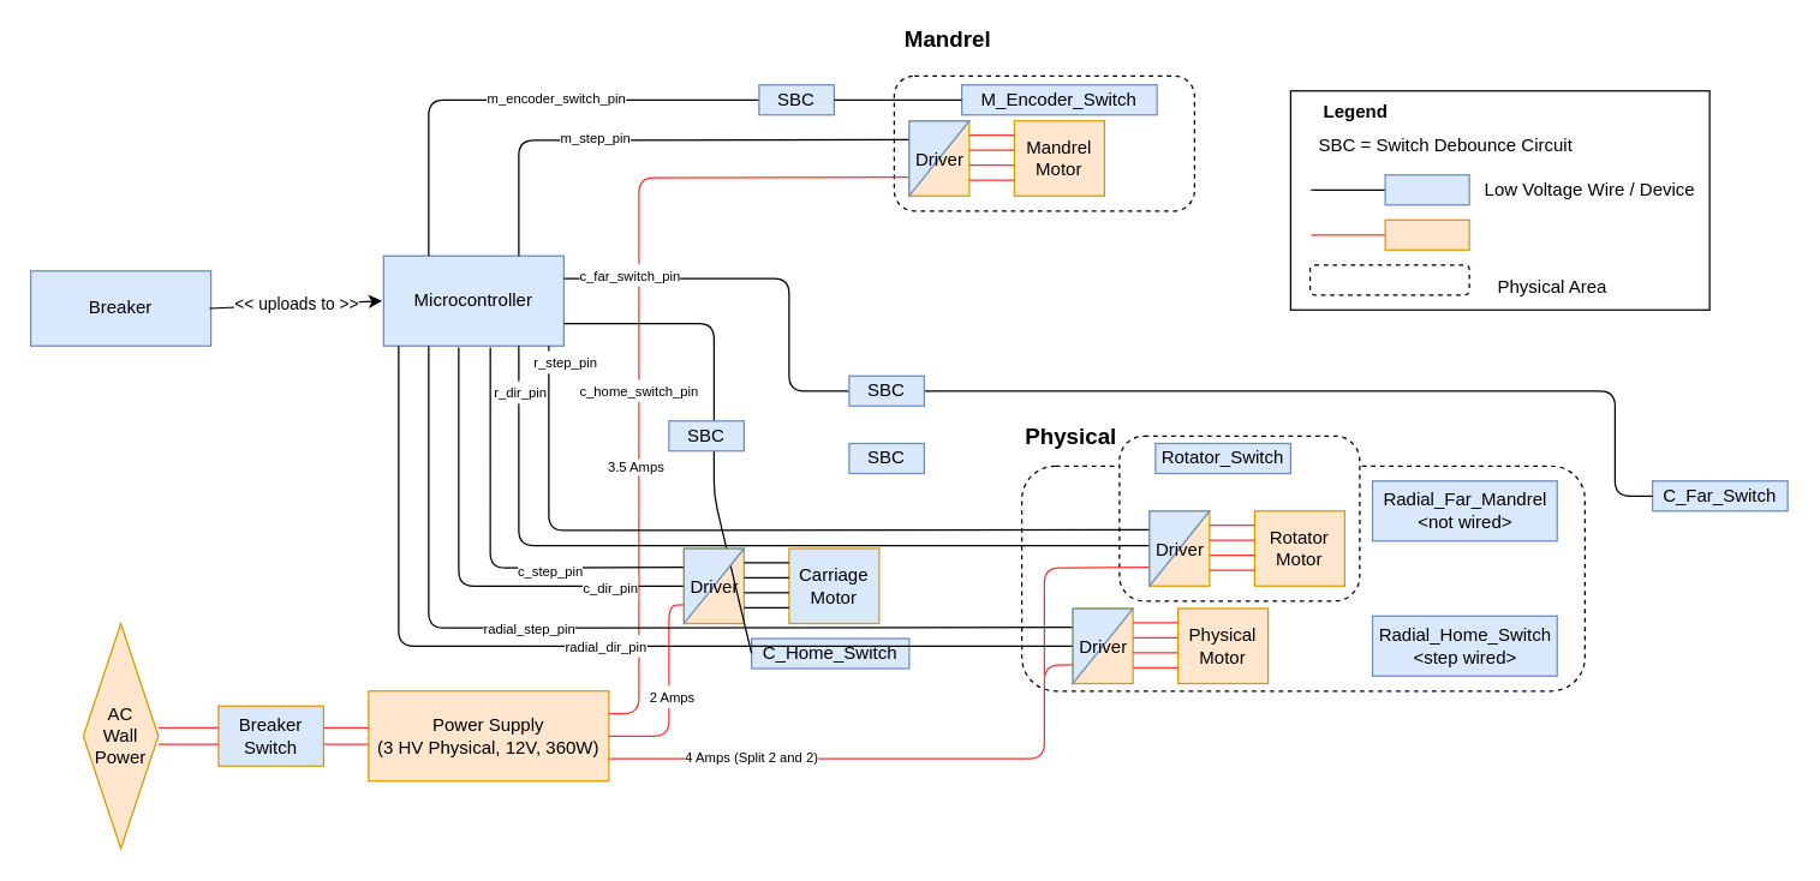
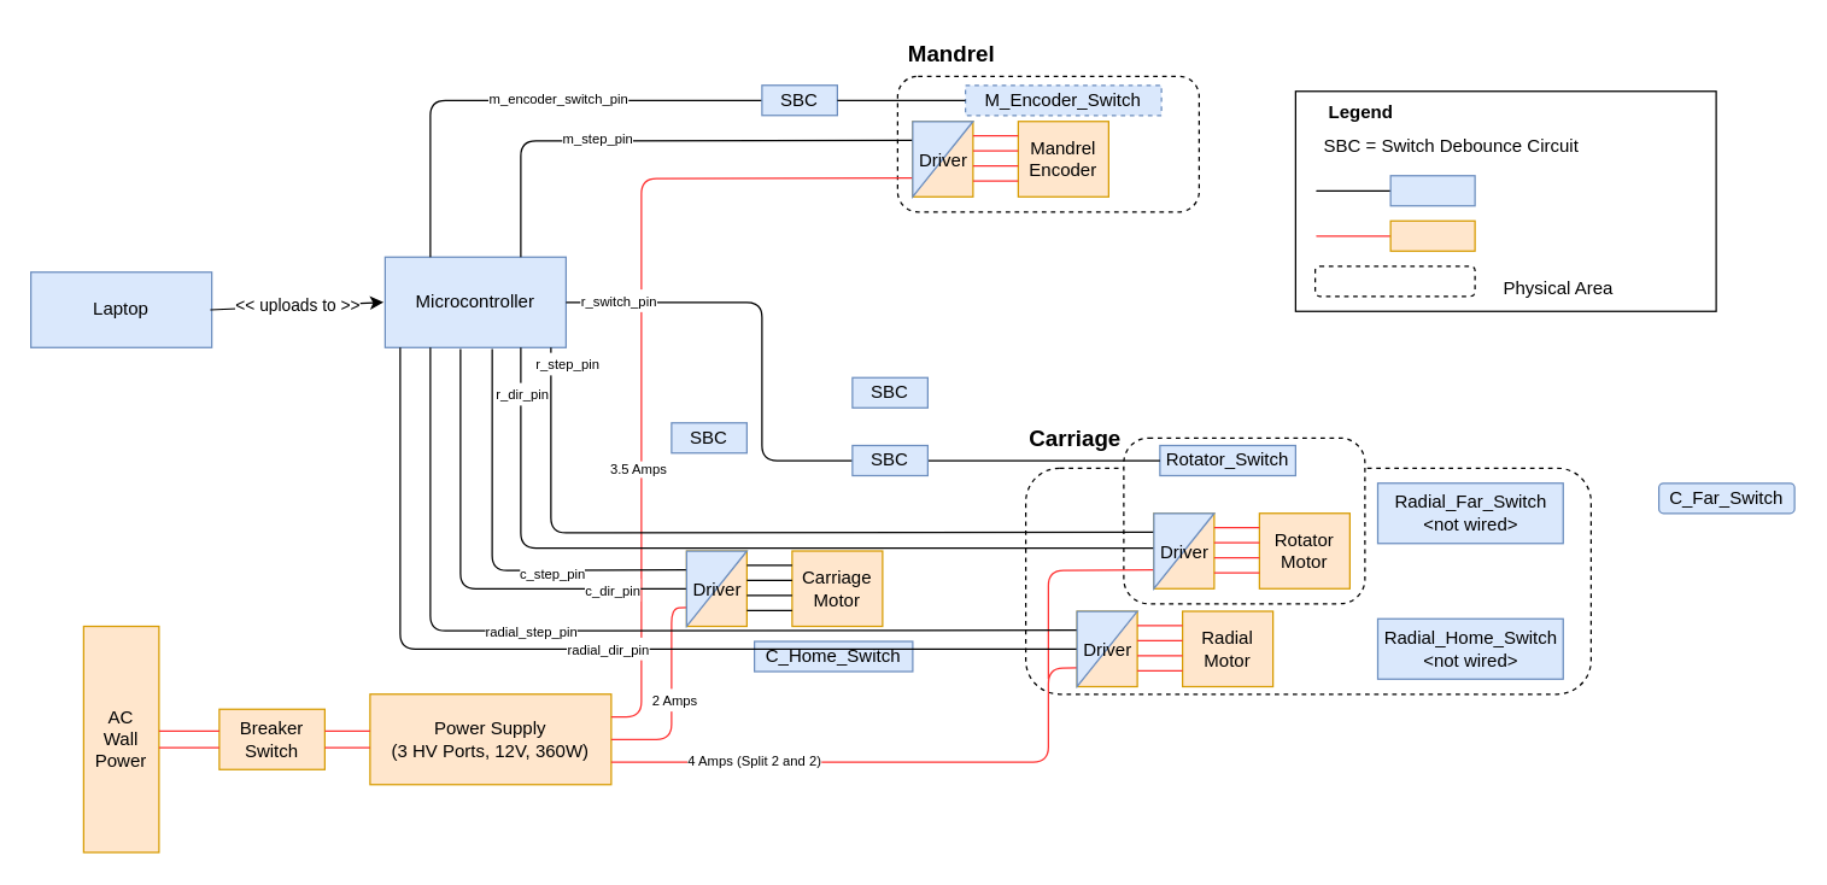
- <mxCell id="43" value="&lt;b&gt;&lt;font style=&quot;font-size: 15px&quot;&gt;Mandrel&lt;/font&gt;&lt;/b&gt;" style="text;html=1;strokeColor=none;fillColor=none;align=center;verticalAlign=middle;whiteSpace=wrap;rounded=0;" parent="1" vertex="1"><mxGeometry x="581" y="10" width="100" height="30" as="geometry" /></mxCell>
+ <mxCell id="43" value="&lt;b&gt;&lt;font style=&quot;font-size: 15px&quot;&gt;Mandrel&lt;/font&gt;&lt;/b&gt;" style="text;html=1;strokeColor=none;fillColor=none;align=center;verticalAlign=middle;whiteSpace=wrap;rounded=0;" parent="1" vertex="1"><mxGeometry x="581" y="20" width="100" height="30" as="geometry" /></mxCell>
- <mxCell id="20" value="M_Encoder_Switch" style="rounded=0;whiteSpace=wrap;html=1;fillColor=#dae8fc;strokeColor=#6c8ebf;" parent="1" vertex="1"><mxGeometry x="640" y="56" width="130" height="20" as="geometry" /></mxCell>
+ <mxCell id="20" value="M_Encoder_Switch" style="rounded=0;whiteSpace=wrap;html=1;fillColor=#dae8fc;strokeColor=#6c8ebf;dashed=1;" parent="1" vertex="1"><mxGeometry x="640" y="56" width="130" height="20" as="geometry" /></mxCell>
- <mxCell id="10" value="Mandrel Motor" style="rounded=0;whiteSpace=wrap;html=1;fillColor=#ffe6cc;strokeColor=#d79b00;" parent="1" vertex="1"><mxGeometry x="675" y="80" width="60" height="50" as="geometry" /></mxCell>
+ <mxCell id="10" value="Mandrel Encoder" style="rounded=0;whiteSpace=wrap;html=1;fillColor=#ffe6cc;strokeColor=#d79b00;" parent="1" vertex="1"><mxGeometry x="675" y="80" width="60" height="50" as="geometry" /></mxCell>
- <mxCell id="82" value="Low Voltage Wire / Device" style="text;html=1;align=center;verticalAlign=middle;resizable=0;points=[];autosize=1;" parent="1" vertex="1"><mxGeometry x="978" y="116" width="160" height="20" as="geometry" /></mxCell>
- <mxCell id="8" value="Breaker" style="rounded=0;whiteSpace=wrap;html=1;fillColor=#dae8fc;strokeColor=#6c8ebf;" parent="1" vertex="1"><mxGeometry x="20" y="180" width="120" height="50" as="geometry" /></mxCell>
+ <mxCell id="8" value="Laptop" style="rounded=0;whiteSpace=wrap;html=1;fillColor=#dae8fc;strokeColor=#6c8ebf;" parent="1" vertex="1"><mxGeometry x="20" y="180" width="120" height="50" as="geometry" /></mxCell>
- <mxCell id="57" value="" style="endArrow=none;html=1;entryX=0;entryY=0.5;entryDx=0;entryDy=0;exitX=1;exitY=0.75;exitDx=0;exitDy=0;" parent="1" source="6" target="41" edge="1"><mxGeometry width="50" height="50" relative="1" as="geometry"><mxPoint x="295" y="180" as="sourcePoint" /><mxPoint x="515" y="76" as="targetPoint" /><Array as="points"><mxPoint x="475" y="215" /><mxPoint x="475" y="330" /></Array></mxGeometry></mxCell>
- <mxCell id="58" value="&lt;font style=&quot;font-size: 9px&quot;&gt;c_home_switch_pin&lt;/font&gt;" style="text;html=1;resizable=0;points=[];align=center;verticalAlign=middle;labelBackgroundColor=#ffffff;" parent="57" vertex="1" connectable="0"><mxGeometry x="0.252" y="-1" relative="1" as="geometry"><mxPoint x="-50" y="-58" as="offset" /></mxGeometry></mxCell>
+ <mxCell id="61" value="" style="endArrow=none;html=1;entryX=0;entryY=0.5;entryDx=0;entryDy=0;exitX=1;exitY=0.5;exitDx=0;exitDy=0;" parent="1" source="6" target="45" edge="1"><mxGeometry width="50" height="50" relative="1" as="geometry"><mxPoint x="385" y="195" as="sourcePoint" /><mxPoint x="1110" y="340" as="targetPoint" /><Array as="points"><mxPoint x="505" y="200" /><mxPoint x="505" y="305" /></Array></mxGeometry></mxCell>
+ <mxCell id="62" value="&lt;font style=&quot;font-size: 9px&quot;&gt;r_switch_pin&lt;/font&gt;" style="text;html=1;resizable=0;points=[];align=center;verticalAlign=middle;labelBackgroundColor=#ffffff;" parent="61" vertex="1" connectable="0"><mxGeometry x="-0.697" y="-1" relative="1" as="geometry"><mxPoint x="-42" y="-3" as="offset" /></mxGeometry></mxCell>
- <mxCell id="59" value="" style="endArrow=none;html=1;entryX=0;entryY=0.5;entryDx=0;entryDy=0;exitX=1;exitY=0.25;exitDx=0;exitDy=0;" parent="1" source="6" target="42" edge="1"><mxGeometry width="50" height="50" relative="1" as="geometry"><mxPoint x="385" y="180" as="sourcePoint" /><mxPoint x="520" y="295" as="targetPoint" /><Array as="points"><mxPoint x="525" y="185" /><mxPoint x="525" y="260" /><mxPoint x="1075" y="260" /><mxPoint x="1075" y="330" /></Array></mxGeometry></mxCell>
- <mxCell id="60" value="&lt;font style=&quot;font-size: 9px&quot;&gt;c_far_switch_pin&lt;/font&gt;" style="text;html=1;resizable=0;points=[];align=center;verticalAlign=middle;labelBackgroundColor=#ffffff;" parent="59" vertex="1" connectable="0"><mxGeometry x="0.252" y="-1" relative="1" as="geometry"><mxPoint x="-427" y="-79" as="offset" /></mxGeometry></mxCell>
- <mxCell id="44" value="&lt;b&gt;&lt;font style=&quot;font-size: 15px&quot;&gt;Physical&lt;/font&gt;&lt;/b&gt;" style="text;html=1;strokeColor=none;fillColor=none;align=center;verticalAlign=middle;whiteSpace=wrap;rounded=0;" parent="1" vertex="1"><mxGeometry x="663" y="275" width="100" height="30" as="geometry" /></mxCell>
+ <mxCell id="44" value="&lt;b&gt;&lt;font style=&quot;font-size: 15px&quot;&gt;Carriage&lt;/font&gt;&lt;/b&gt;" style="text;html=1;strokeColor=none;fillColor=none;align=center;verticalAlign=middle;whiteSpace=wrap;rounded=0;" parent="1" vertex="1"><mxGeometry x="663" y="275" width="100" height="30" as="geometry" /></mxCell>
- <mxCell id="42" value="C_Far_Switch" style="rounded=0;whiteSpace=wrap;html=1;fillColor=#dae8fc;strokeColor=#6c8ebf;" parent="1" vertex="1"><mxGeometry x="1100" y="320" width="90" height="20" as="geometry" /></mxCell>
+ <mxCell id="42" value="C_Far_Switch" style="whiteSpace=wrap;html=1;fillColor=#dae8fc;strokeColor=#6c8ebf;rounded=1;" parent="1" vertex="1"><mxGeometry x="1100" y="320" width="90" height="20" as="geometry" /></mxCell>
- <mxCell id="47" value="Radial_Far_Mandrel&lt;br&gt;&amp;lt;not wired&amp;gt;" style="rounded=0;whiteSpace=wrap;html=1;fillColor=#dae8fc;strokeColor=#6c8ebf;" parent="1" vertex="1"><mxGeometry x="913.5" y="320" width="123" height="40" as="geometry" /></mxCell>
+ <mxCell id="47" value="Radial_Far_Switch&lt;br&gt;&amp;lt;not wired&amp;gt;" style="rounded=0;whiteSpace=wrap;html=1;fillColor=#dae8fc;strokeColor=#6c8ebf;" parent="1" vertex="1"><mxGeometry x="913.5" y="320" width="123" height="40" as="geometry" /></mxCell>
- <mxCell id="35" value="Carriage Motor" style="rounded=0;whiteSpace=wrap;html=1;fillColor=#dae8fc;strokeColor=#d79b00;" parent="1" vertex="1"><mxGeometry x="525" y="365" width="60" height="50" as="geometry" /></mxCell>
+ <mxCell id="35" value="Carriage Motor" style="rounded=0;whiteSpace=wrap;html=1;fillColor=#ffe6cc;strokeColor=#d79b00;" parent="1" vertex="1"><mxGeometry x="525" y="365" width="60" height="50" as="geometry" /></mxCell>
- <mxCell id="23" value="Physical Motor" style="rounded=0;whiteSpace=wrap;html=1;fillColor=#ffe6cc;strokeColor=#d79b00;" parent="1" vertex="1"><mxGeometry x="784" y="405" width="60" height="50" as="geometry" /></mxCell>
+ <mxCell id="23" value="Radial Motor" style="rounded=0;whiteSpace=wrap;html=1;fillColor=#ffe6cc;strokeColor=#d79b00;" parent="1" vertex="1"><mxGeometry x="784" y="405" width="60" height="50" as="geometry" /></mxCell>
- <mxCell id="46" value="Radial_Home_Switch&lt;br&gt;&amp;lt;step wired&amp;gt;" style="rounded=0;whiteSpace=wrap;html=1;fillColor=#dae8fc;strokeColor=#6c8ebf;" parent="1" vertex="1"><mxGeometry x="913.5" y="410" width="123" height="40" as="geometry" /></mxCell>
+ <mxCell id="46" value="Radial_Home_Switch&lt;br&gt;&amp;lt;not wired&amp;gt;" style="rounded=0;whiteSpace=wrap;html=1;fillColor=#dae8fc;strokeColor=#6c8ebf;" parent="1" vertex="1"><mxGeometry x="913.5" y="410" width="123" height="40" as="geometry" /></mxCell>
- <mxCell id="7" value="AC&lt;br&gt;Wall Power" style="rhombus;whiteSpace=wrap;html=1;fillColor=#ffe6cc;strokeColor=#d79b00;" parent="1" vertex="1"><mxGeometry x="55" y="415" width="50" height="150" as="geometry" /></mxCell>
+ <mxCell id="7" value="AC&lt;br&gt;Wall Power" style="rounded=0;whiteSpace=wrap;html=1;fillColor=#ffe6cc;strokeColor=#d79b00;" parent="1" vertex="1"><mxGeometry x="55" y="415" width="50" height="150" as="geometry" /></mxCell>
- <mxCell id="22" value="Breaker Switch" style="rounded=0;whiteSpace=wrap;html=1;fillColor=#dae8fc;strokeColor=#d79b00;" parent="1" vertex="1"><mxGeometry x="145" y="470" width="70" height="40" as="geometry" /></mxCell>
+ <mxCell id="22" value="Breaker Switch" style="rounded=0;whiteSpace=wrap;html=1;fillColor=#ffe6cc;strokeColor=#d79b00;" parent="1" vertex="1"><mxGeometry x="145" y="470" width="70" height="40" as="geometry" /></mxCell>
- <mxCell id="5" value="Power Supply&lt;br&gt;(3 HV Physical, 12V, 360W)" style="rounded=0;whiteSpace=wrap;html=1;fillColor=#ffe6cc;strokeColor=#d79b00;" parent="1" vertex="1"><mxGeometry x="245" y="460" width="160" height="60" as="geometry" /></mxCell>
+ <mxCell id="5" value="Power Supply&lt;br&gt;(3 HV Ports, 12V, 360W)" style="rounded=0;whiteSpace=wrap;html=1;fillColor=#ffe6cc;strokeColor=#d79b00;" parent="1" vertex="1"><mxGeometry x="245" y="460" width="160" height="60" as="geometry" /></mxCell>
